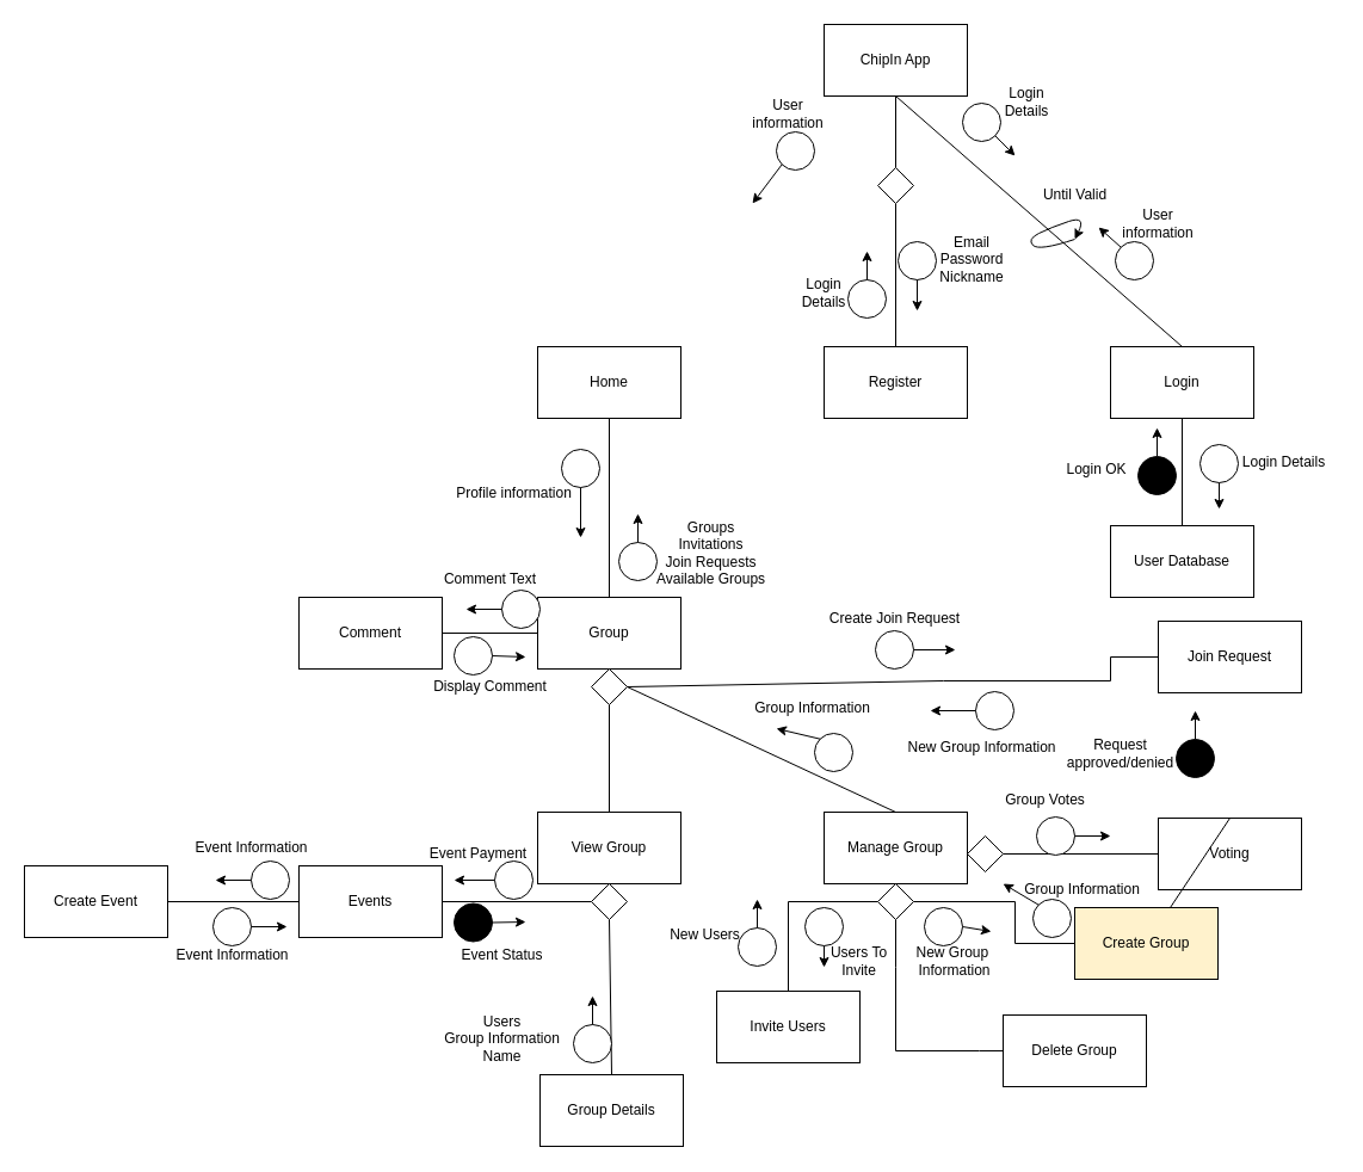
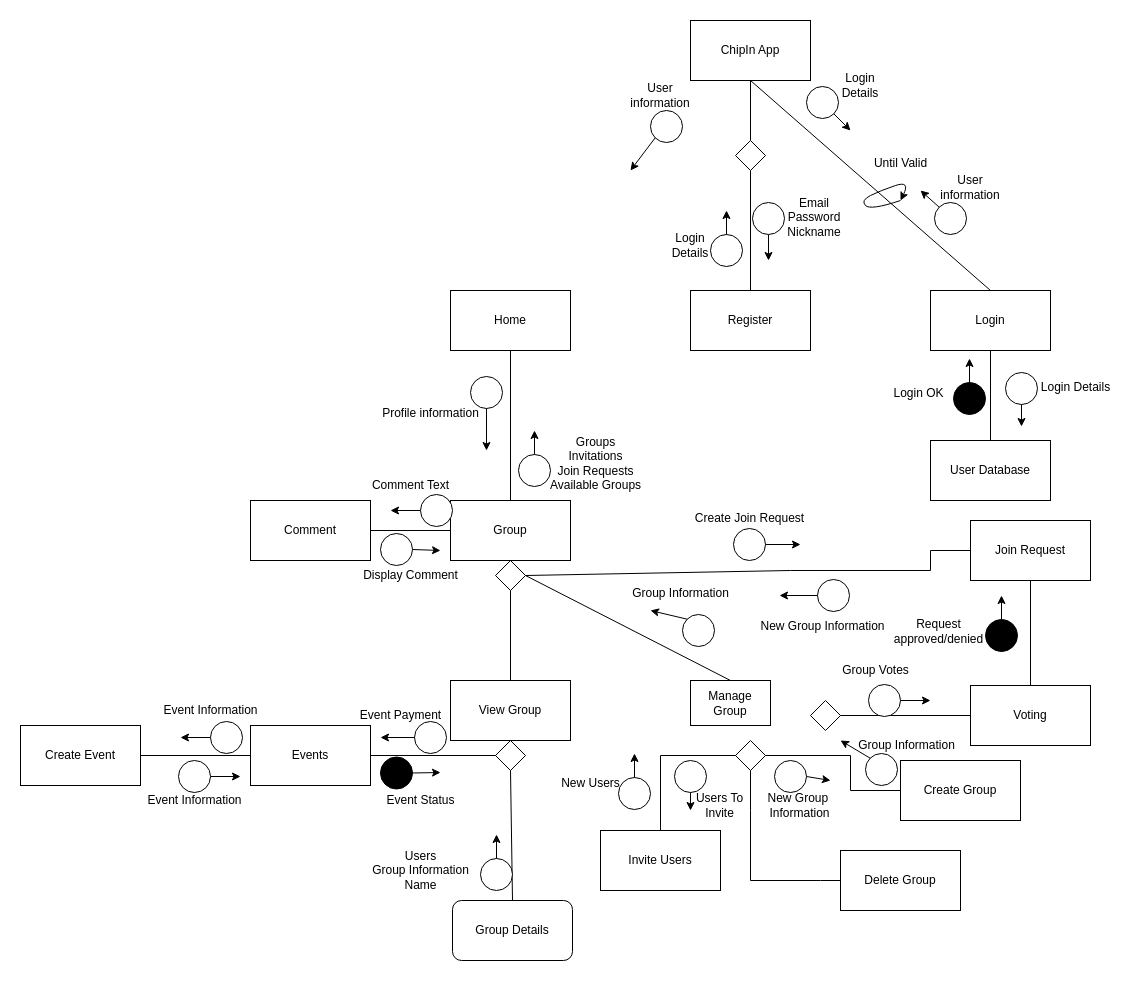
- <mxCell id="20" value="Manage Group" style="rounded=0;whiteSpace=wrap;html=1;" parent="1" vertex="1"><mxGeometry x="690" y="680" width="120" height="60" as="geometry" /></mxCell>
+ <mxCell id="20" value="Manage Group" style="rounded=0;whiteSpace=wrap;html=1;" parent="1" vertex="1"><mxGeometry x="690" y="680" width="80" height="45" as="geometry" /></mxCell>
- <mxCell id="42" value="" style="endArrow=none;html=1;rounded=0;exitX=0.5;exitY=0;exitDx=0;exitDy=0;" parent="1" source="28" target="24" edge="1"><mxGeometry width="50" height="50" relative="1" as="geometry"><mxPoint x="820" y="670" as="sourcePoint" /><mxPoint x="870" y="620" as="targetPoint" /></mxGeometry></mxCell>
+ <mxCell id="42" value="" style="endArrow=none;html=1;rounded=0;exitX=0.5;exitY=0;exitDx=0;exitDy=0;entryX=0.5;entryY=1;entryDx=0;entryDy=0;" parent="1" source="28" target="41" edge="1"><mxGeometry width="50" height="50" relative="1" as="geometry"><mxPoint x="820" y="670" as="sourcePoint" /><mxPoint x="870" y="620" as="targetPoint" /></mxGeometry></mxCell>
- <mxCell id="24" value="Create Group" style="rounded=0;whiteSpace=wrap;html=1;fillColor=#fff2cc;" parent="1" vertex="1"><mxGeometry x="900" y="760" width="120" height="60" as="geometry" /></mxCell>
+ <mxCell id="24" value="Create Group" style="rounded=0;whiteSpace=wrap;html=1;" parent="1" vertex="1"><mxGeometry x="900" y="760" width="120" height="60" as="geometry" /></mxCell>
- <mxCell id="29" value="Group Details" style="rounded=0;whiteSpace=wrap;html=1;" parent="1" vertex="1"><mxGeometry x="452" y="900" width="120" height="60" as="geometry" /></mxCell>
+ <mxCell id="29" value="Group Details" style="whiteSpace=wrap;html=1;rounded=1;" parent="1" vertex="1"><mxGeometry x="452" y="900" width="120" height="60" as="geometry" /></mxCell>
